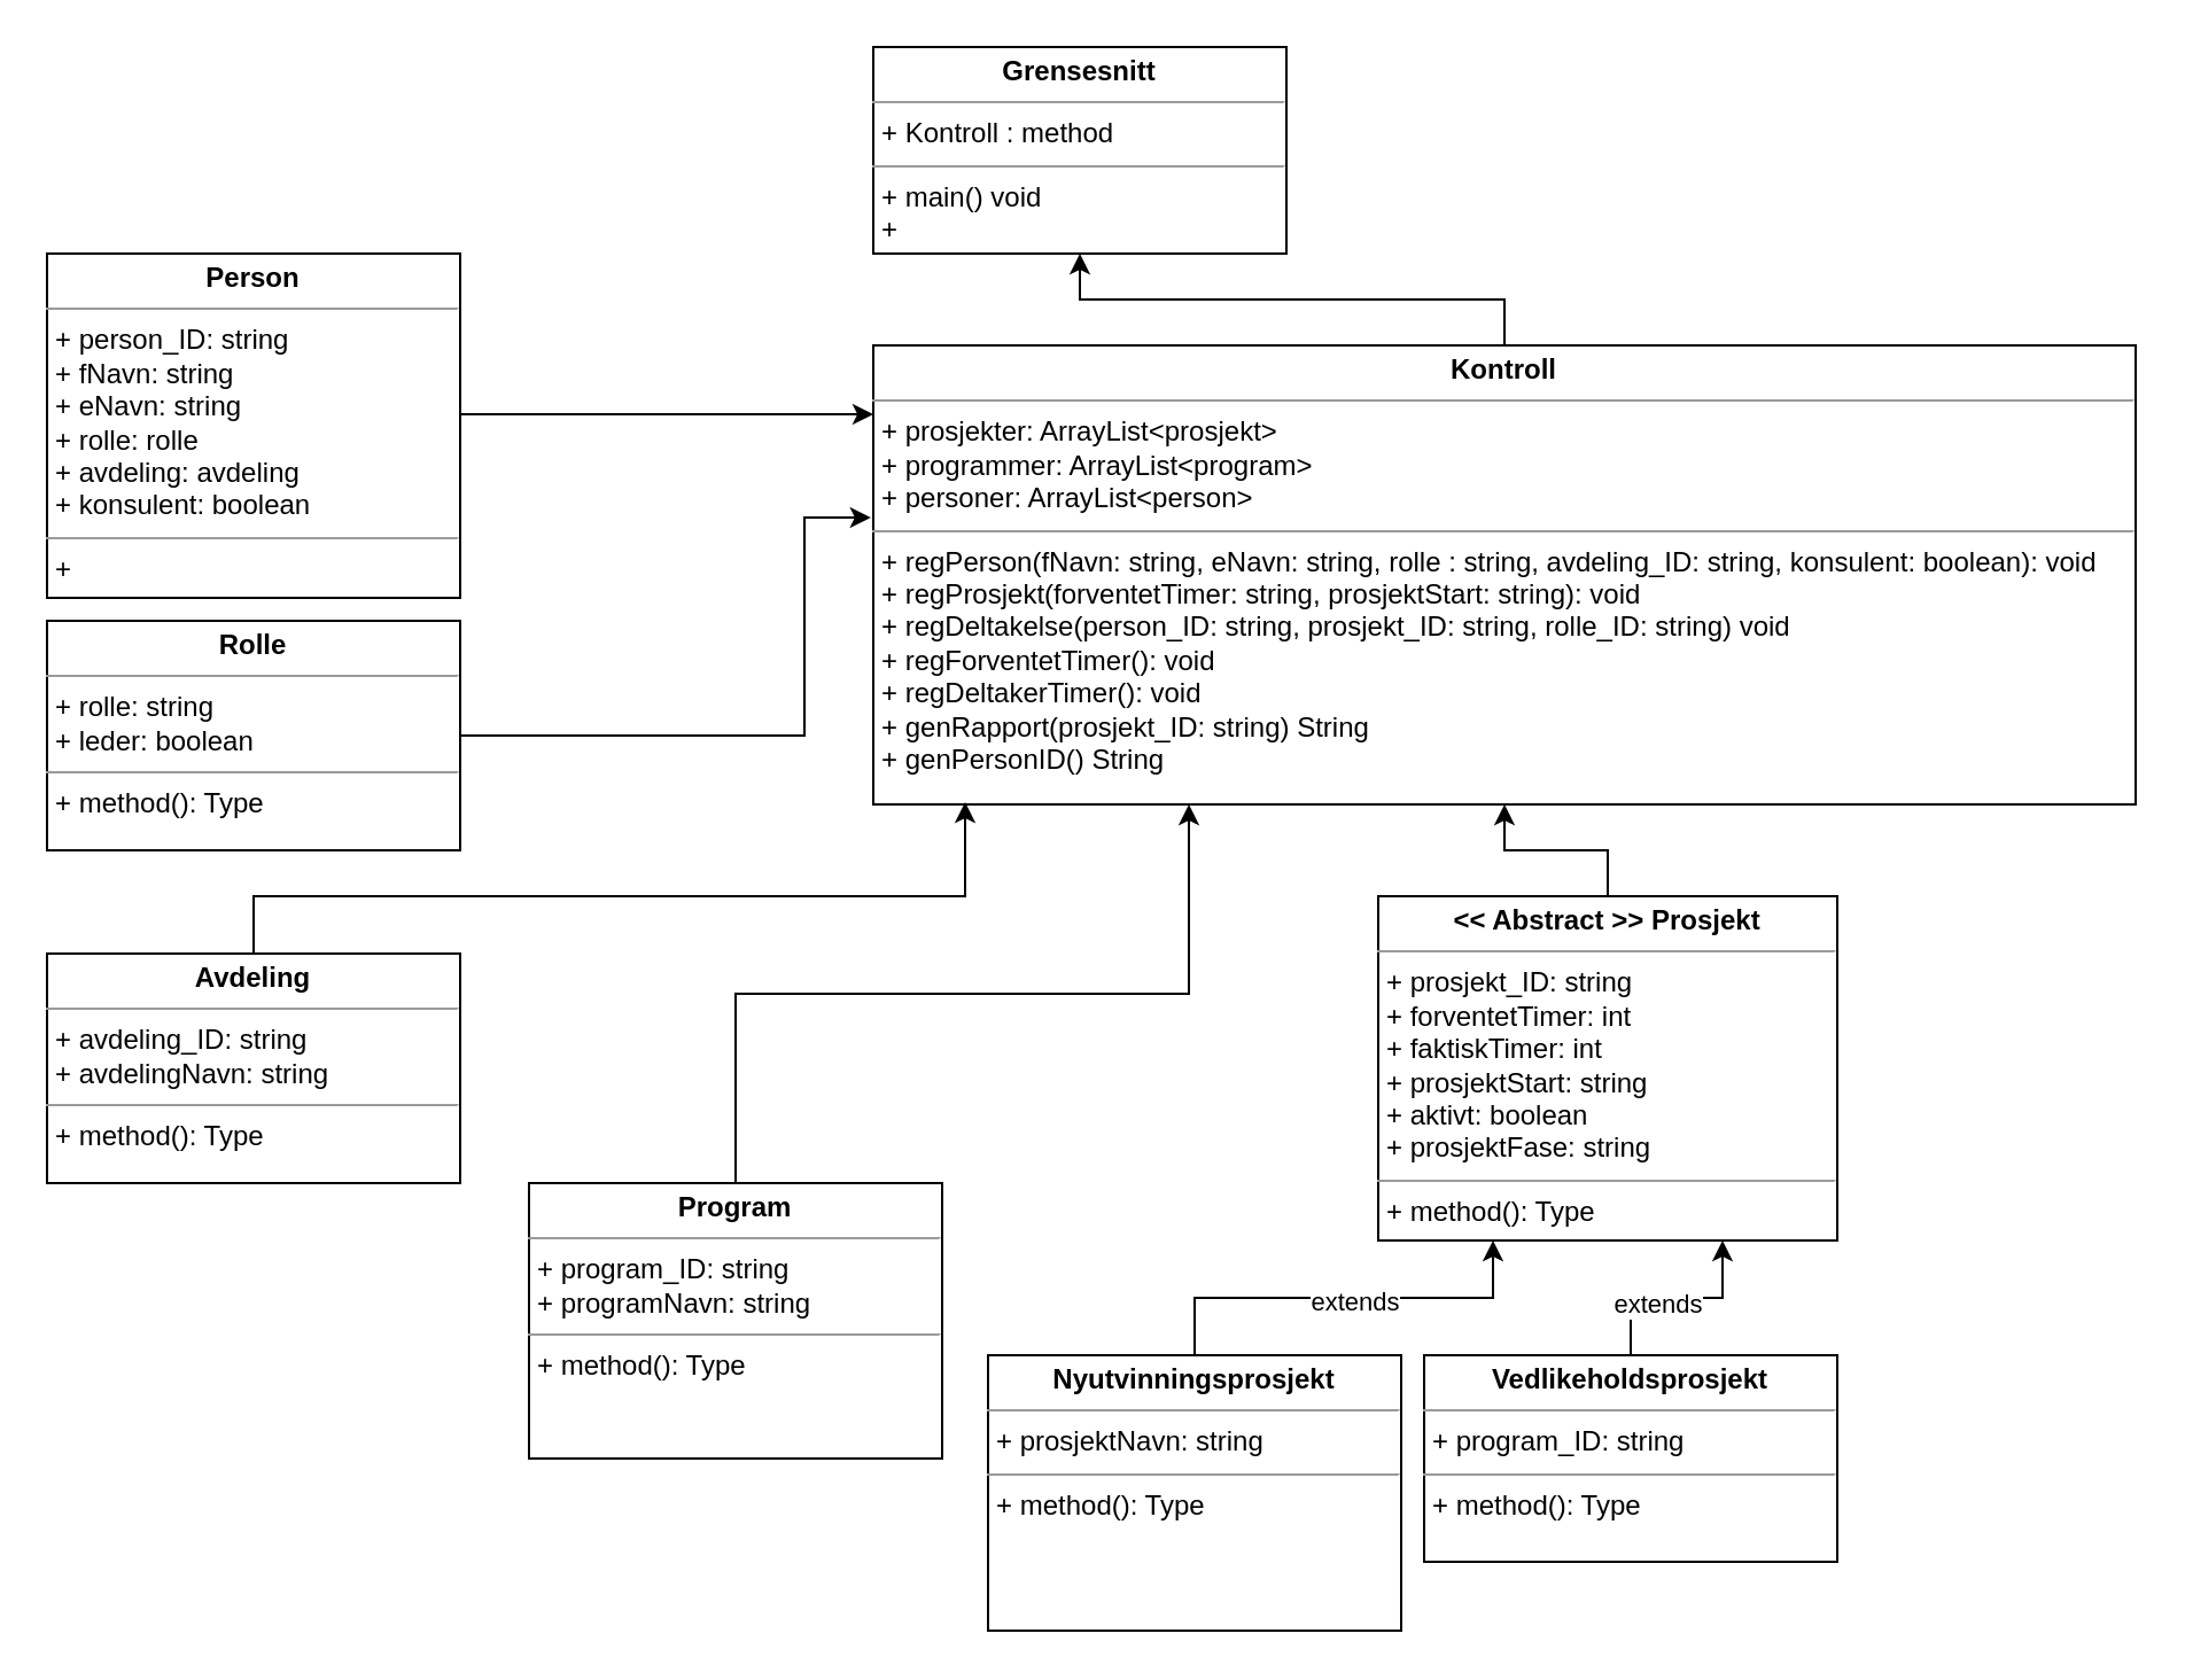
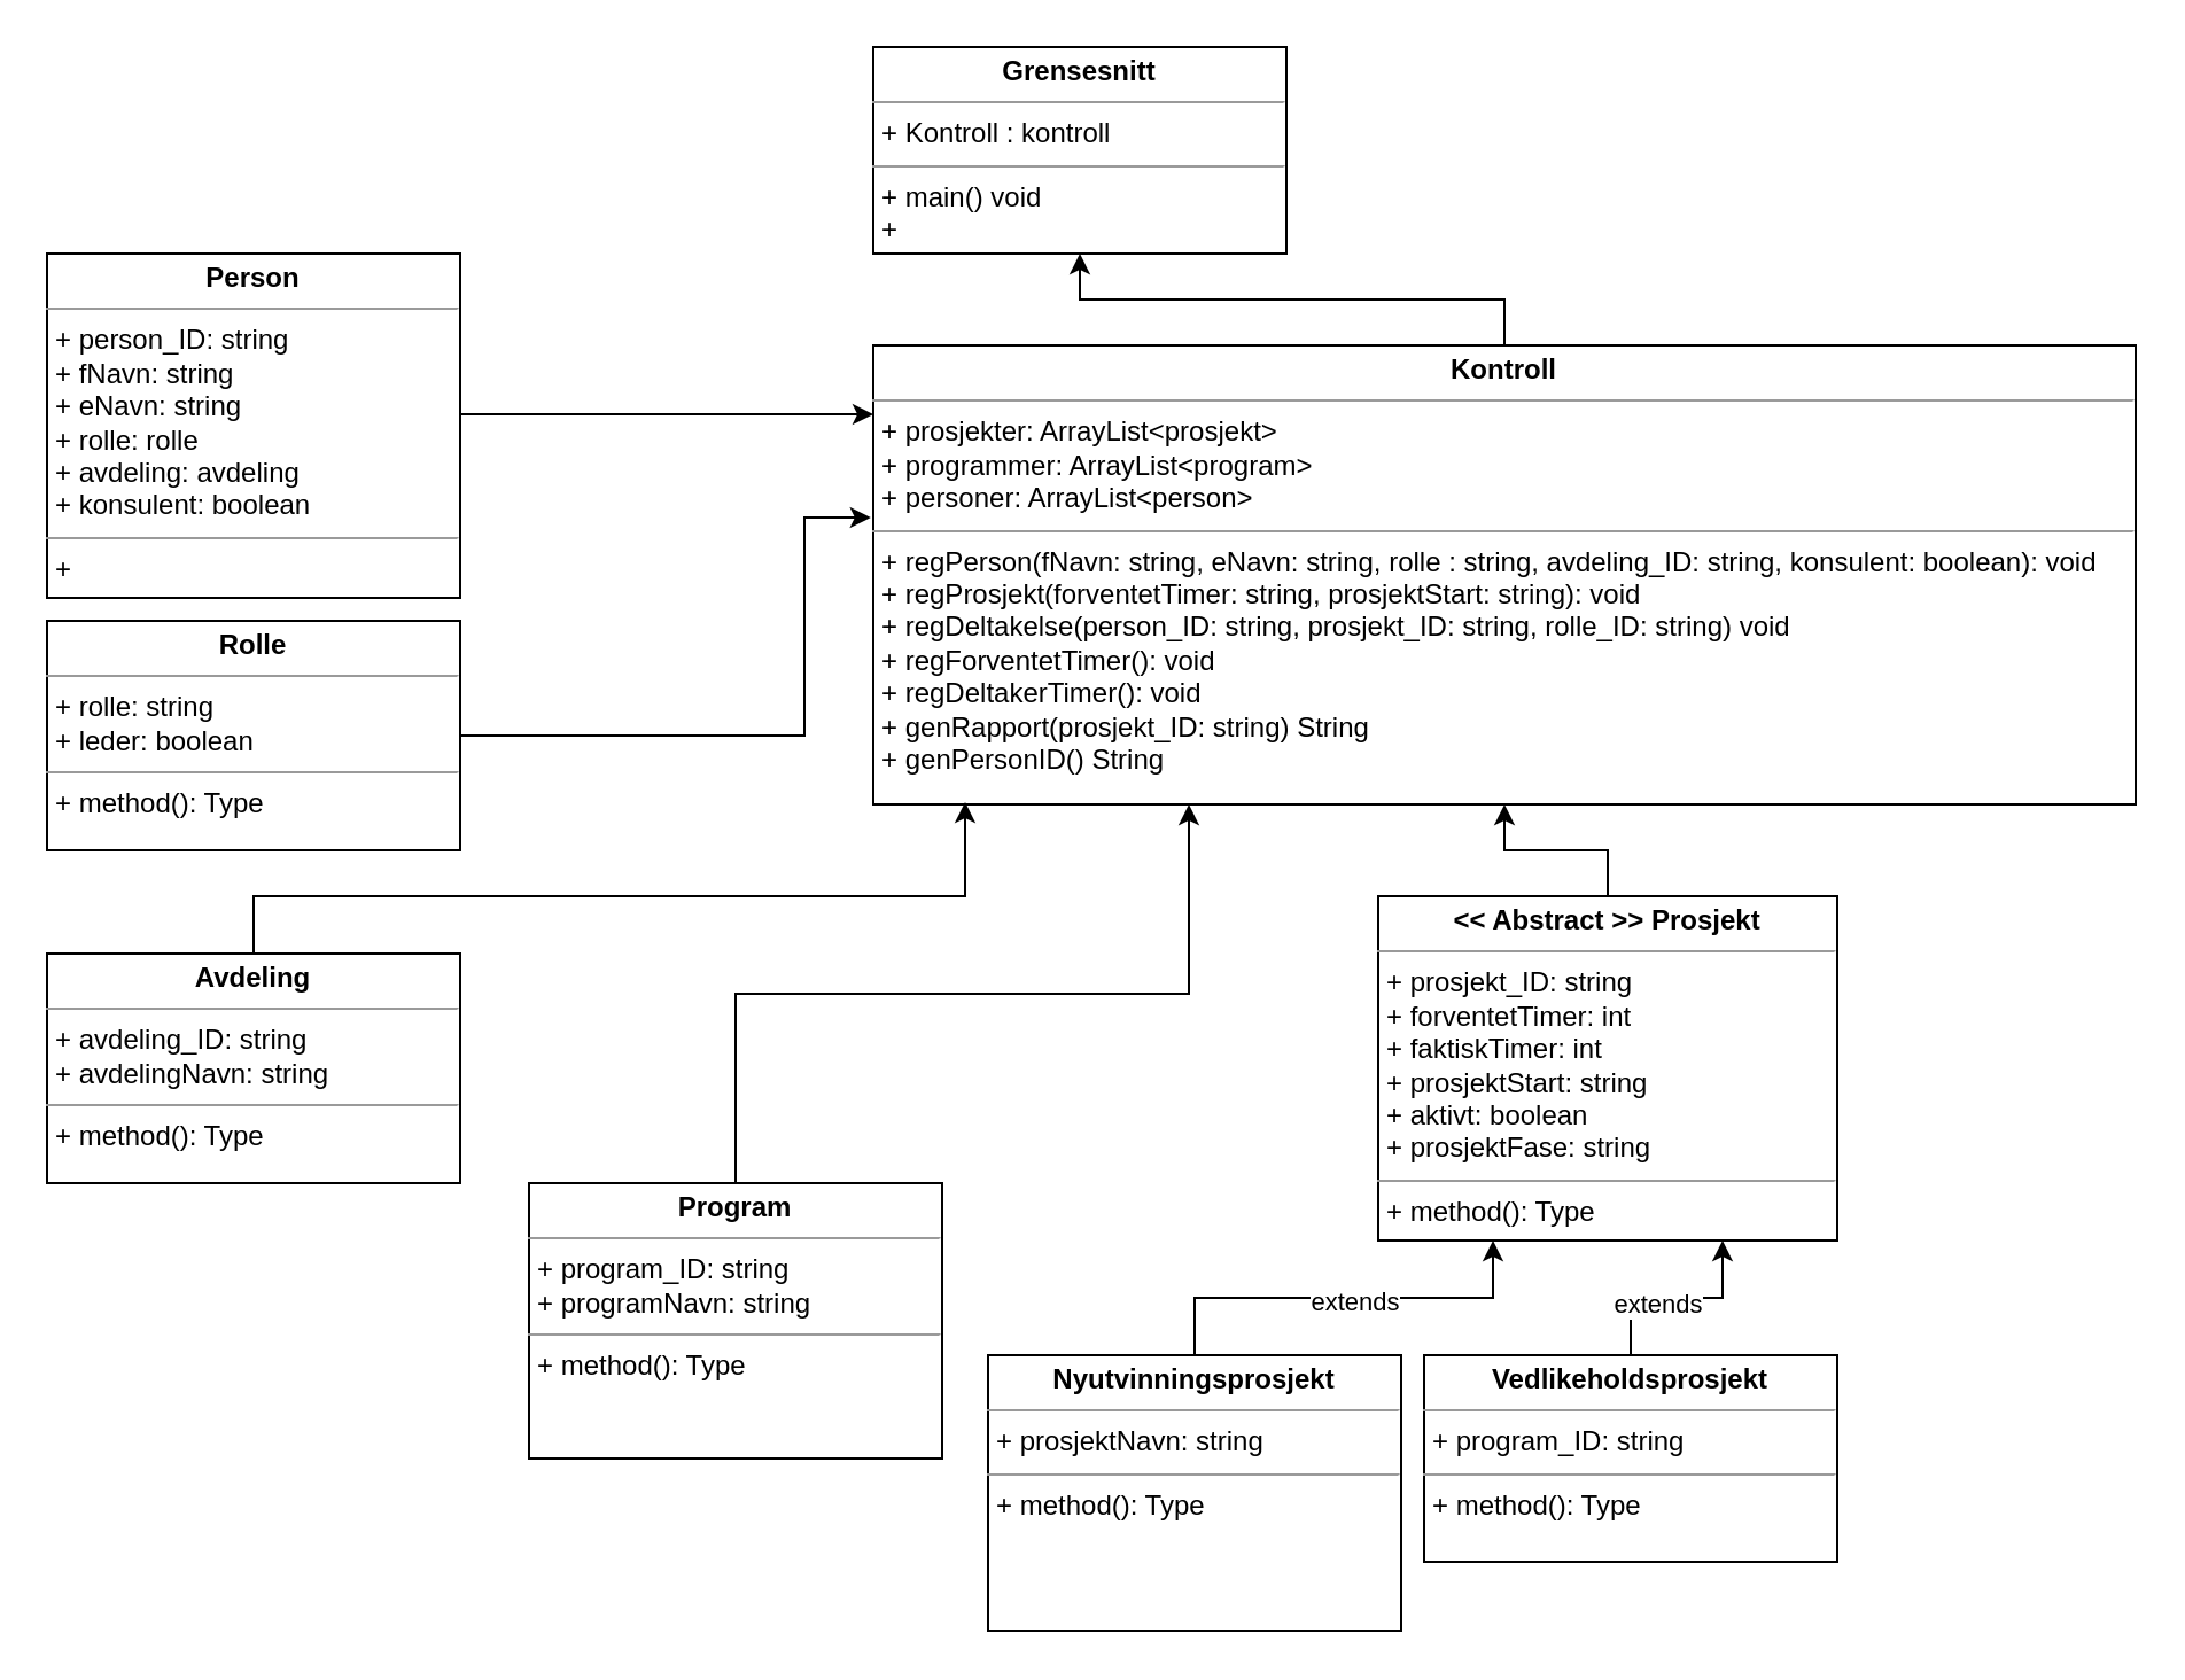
- <mxCell id="12" value="&lt;p style=&quot;margin: 0px ; margin-top: 4px ; text-align: center&quot;&gt;&lt;b&gt;Grensesnitt&lt;/b&gt;&lt;/p&gt;&lt;hr size=&quot;1&quot;&gt;&lt;p style=&quot;margin: 0px ; margin-left: 4px&quot;&gt;+ Kontroll : method&lt;/p&gt;&lt;hr size=&quot;1&quot;&gt;&lt;p style=&quot;margin: 0px ; margin-left: 4px&quot;&gt;+ main() void&lt;/p&gt;&lt;p style=&quot;margin: 0px ; margin-left: 4px&quot;&gt;+&amp;nbsp;&lt;/p&gt;" style="verticalAlign=top;align=left;overflow=fill;fontSize=12;fontFamily=Helvetica;html=1;" parent="1" vertex="1"><mxGeometry x="380" y="20" width="180" height="90" as="geometry" /></mxCell>
+ <mxCell id="12" value="&lt;p style=&quot;margin: 0px ; margin-top: 4px ; text-align: center&quot;&gt;&lt;b&gt;Grensesnitt&lt;/b&gt;&lt;/p&gt;&lt;hr size=&quot;1&quot;&gt;&lt;p style=&quot;margin: 0px ; margin-left: 4px&quot;&gt;+ Kontroll : kontroll&lt;/p&gt;&lt;hr size=&quot;1&quot;&gt;&lt;p style=&quot;margin: 0px ; margin-left: 4px&quot;&gt;+ main() void&lt;/p&gt;&lt;p style=&quot;margin: 0px ; margin-left: 4px&quot;&gt;+&amp;nbsp;&lt;/p&gt;" style="verticalAlign=top;align=left;overflow=fill;fontSize=12;fontFamily=Helvetica;html=1;" parent="1" vertex="1"><mxGeometry x="380" y="20" width="180" height="90" as="geometry" /></mxCell>
